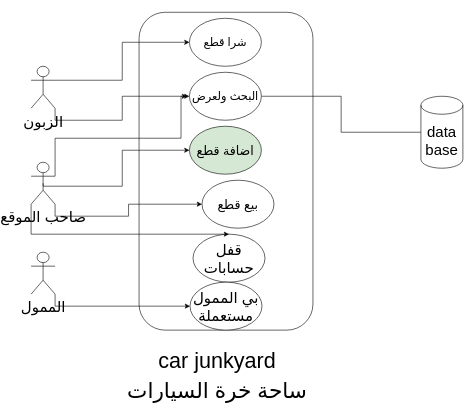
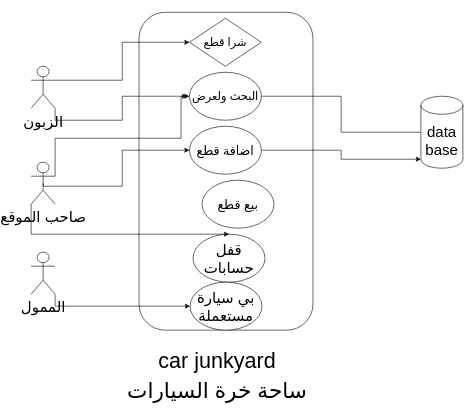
- <mxCell id="3" value="شرا قطع" style="ellipse;whiteSpace=wrap;html=1;fontSize=19;" parent="1" vertex="1"><mxGeometry x="284" y="30" width="120" height="80" as="geometry" /></mxCell>
+ <mxCell id="3" value="شرا قطع" style="rhombus;whiteSpace=wrap;html=1;fontSize=19;" parent="1" vertex="1"><mxGeometry x="284" y="30" width="120" height="80" as="geometry" /></mxCell>
- <mxCell id="7" value="اضافة قطع" style="ellipse;whiteSpace=wrap;html=1;fontSize=21;fillColor=#d5e8d4;" parent="1" vertex="1"><mxGeometry x="284" y="210" width="120" height="80" as="geometry" /></mxCell>
+ <mxCell id="7" value="اضافة قطع" style="ellipse;whiteSpace=wrap;html=1;fontSize=21;" parent="1" vertex="1"><mxGeometry x="284" y="210" width="120" height="80" as="geometry" /></mxCell>
+ <mxCell id="6" style="edgeStyle=orthogonalEdgeStyle;rounded=0;orthogonalLoop=1;jettySize=auto;html=1;exitX=1;exitY=0.5;exitDx=0;exitDy=0;entryX=0;entryY=1;entryDx=0;entryDy=-15;entryPerimeter=0;fontSize=25;" parent="1" source="7" target="21" edge="1"><mxGeometry relative="1" as="geometry" /></mxCell>
- <mxCell id="16" style="edgeStyle=orthogonalEdgeStyle;rounded=0;orthogonalLoop=1;jettySize=auto;html=1;exitX=1;exitY=1;exitDx=0;exitDy=0;exitPerimeter=0;entryX=0;entryY=0.5;entryDx=0;entryDy=0;fontSize=25;" parent="1" source="18" target="8" edge="1"><mxGeometry relative="1" as="geometry" /></mxCell>
- <mxCell id="10" value="بي الممول مستعملة" style="ellipse;whiteSpace=wrap;html=1;fontSize=25;" parent="1" vertex="1"><mxGeometry x="285" y="470" width="120" height="80" as="geometry" /></mxCell>
+ <mxCell id="10" value="بي سيارة مستعملة" style="ellipse;whiteSpace=wrap;html=1;fontSize=25;" parent="1" vertex="1"><mxGeometry x="285" y="470" width="120" height="80" as="geometry" /></mxCell>
